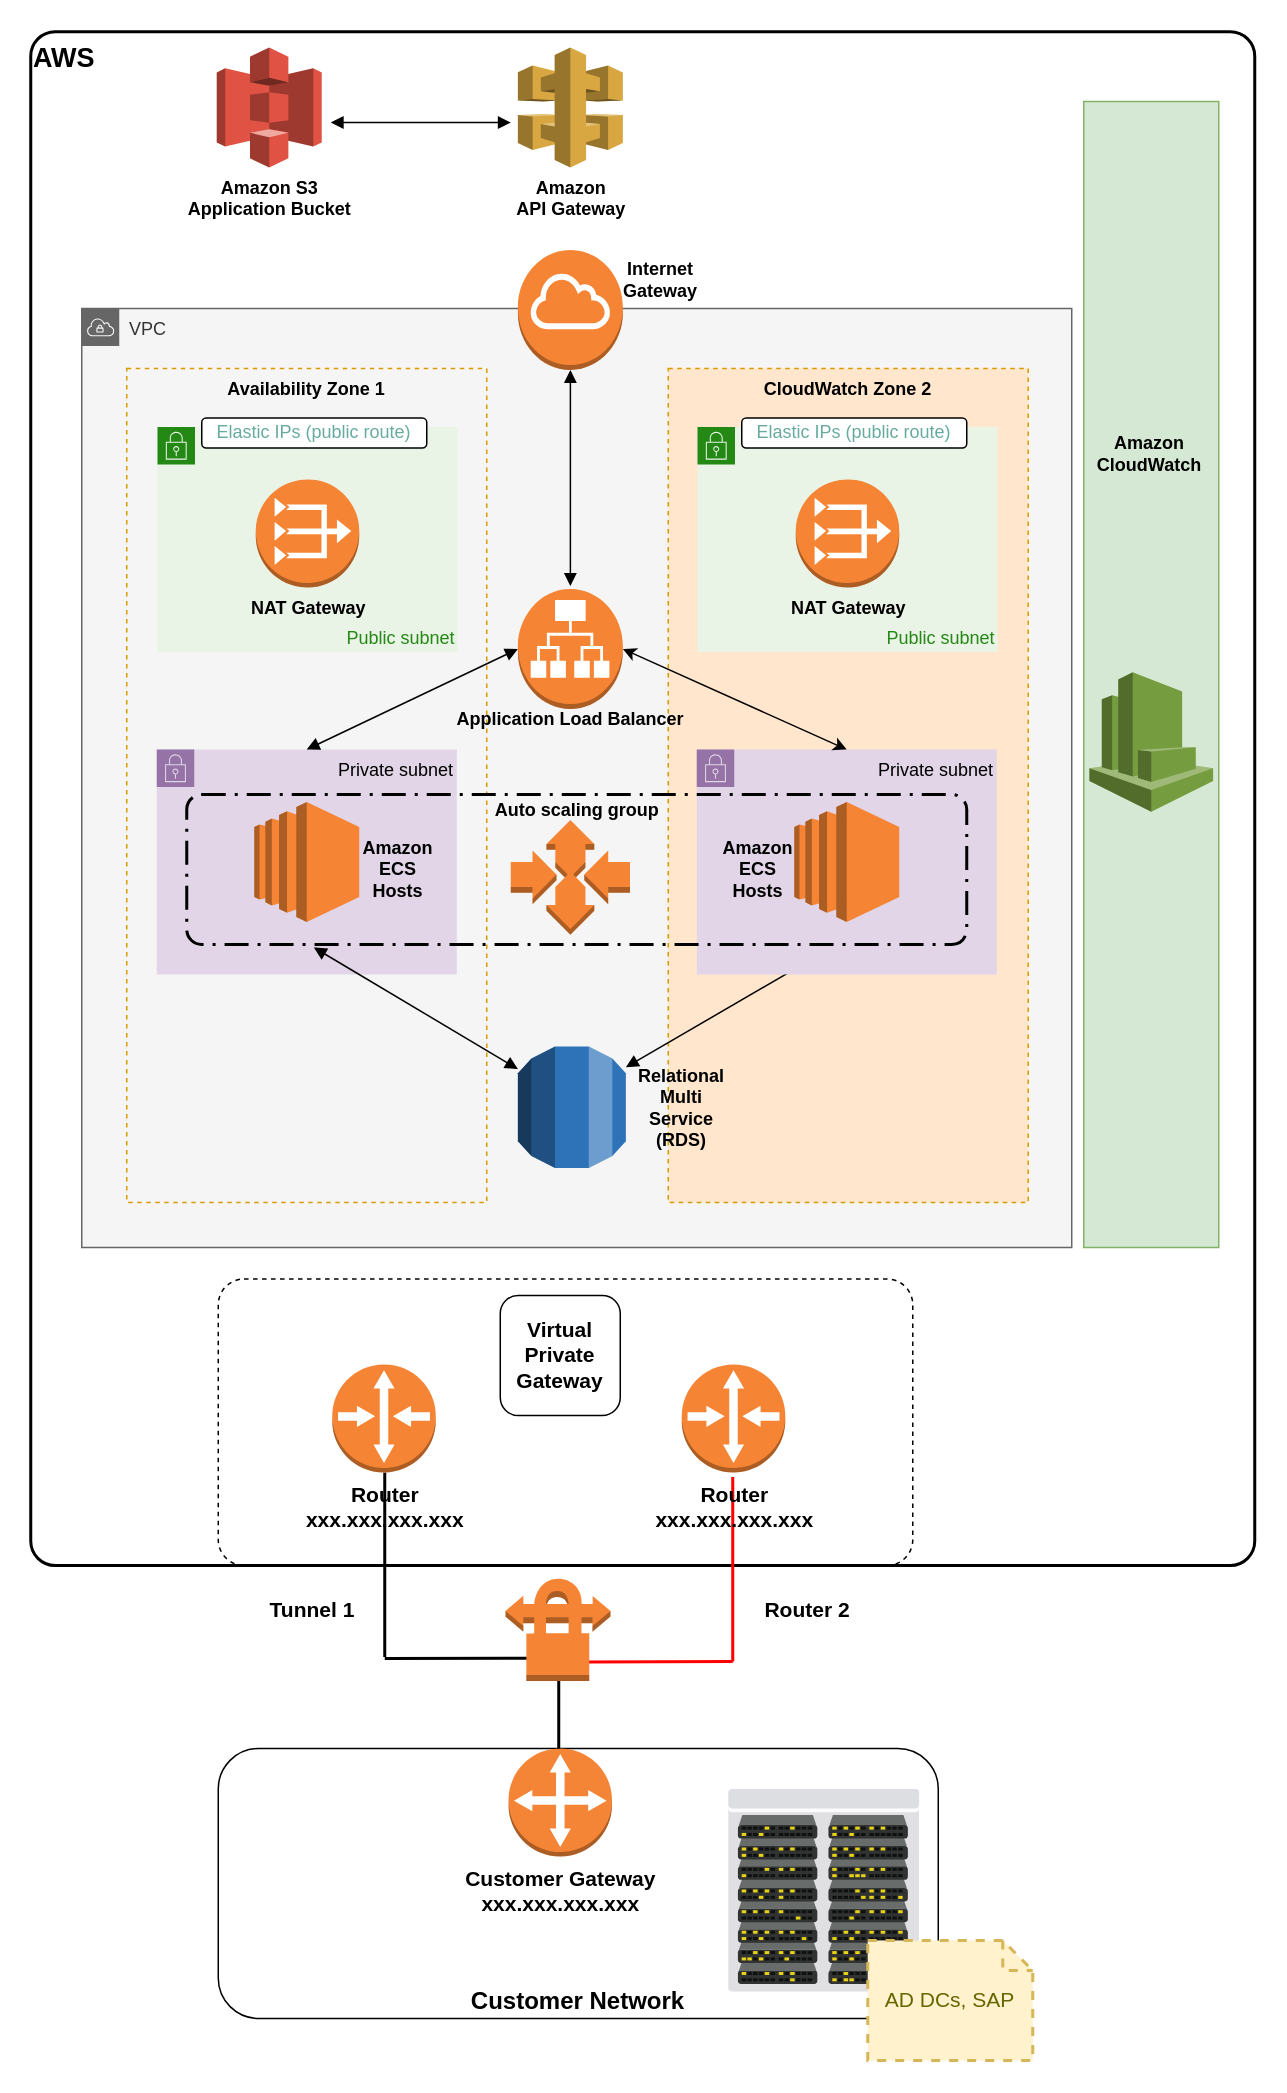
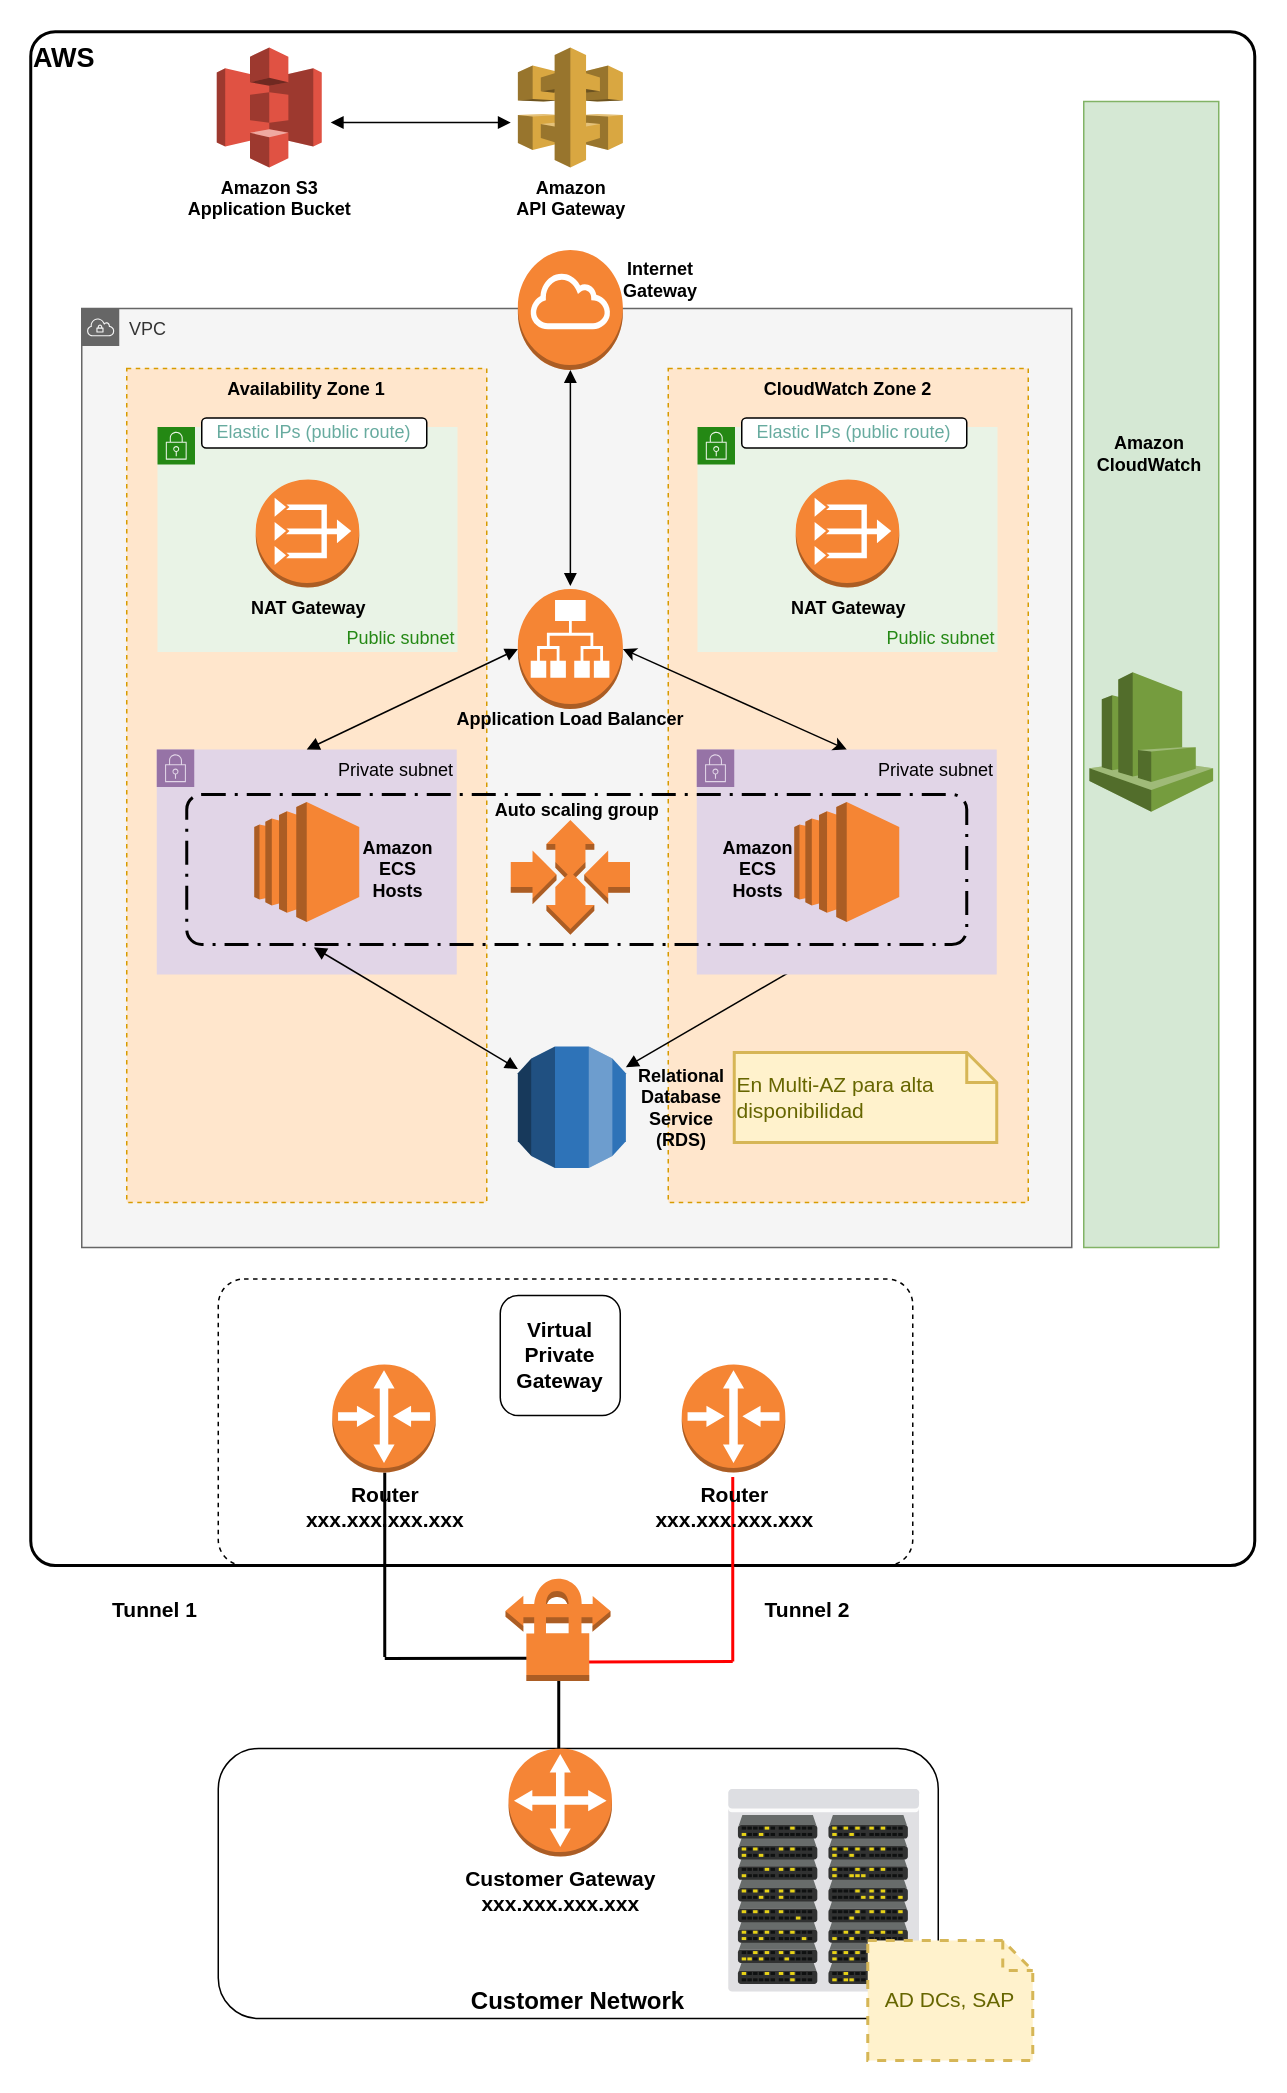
- <mxCell id="4" value="Availability Zone 1" style="fillColor=#f5f5f5;strokeColor=#d79b00;dashed=1;verticalAlign=top;fontStyle=1;" parent="1" vertex="1"><mxGeometry x="84" y="245" width="240" height="556" as="geometry" /></mxCell>
+ <mxCell id="4" value="Availability Zone 1" style="fillColor=#ffe6cc;strokeColor=#d79b00;dashed=1;verticalAlign=top;fontStyle=1;" parent="1" vertex="1"><mxGeometry x="84" y="245" width="240" height="556" as="geometry" /></mxCell>
+ <mxCell id="23" value="En Multi-AZ para alta disponibilidad" style="shape=note;strokeWidth=2;fontSize=14;size=20;whiteSpace=wrap;html=1;fillColor=#fff2cc;strokeColor=#d6b656;fontColor=#666600;align=left;" parent="1" vertex="1"><mxGeometry x="489" y="701" width="175" height="60" as="geometry" /></mxCell>
- <mxCell id="20" value="Relational Multi Service (RDS)" style="text;html=1;strokeColor=none;fillColor=none;align=center;verticalAlign=middle;whiteSpace=wrap;rounded=0;fontSize=12;fontColor=#000000;fontStyle=1" parent="1" vertex="1"><mxGeometry x="424" y="727.5" width="60" height="20" as="geometry" /></mxCell>
+ <mxCell id="20" value="Relational Database Service (RDS)" style="text;html=1;strokeColor=none;fillColor=none;align=center;verticalAlign=middle;whiteSpace=wrap;rounded=0;fontSize=12;fontColor=#000000;fontStyle=1" parent="1" vertex="1"><mxGeometry x="424" y="727.5" width="60" height="20" as="geometry" /></mxCell>
- <mxCell id="46" value="&lt;font style=&quot;font-size: 14px;&quot;&gt;Tunnel 1&lt;/font&gt;" style="text;html=1;strokeColor=none;fillColor=none;align=center;verticalAlign=middle;whiteSpace=wrap;rounded=0;fontSize=14;fontStyle=1" parent="1" vertex="1"><mxGeometry x="168.01" y="1063" width="80" height="20" as="geometry" /></mxCell>
+ <mxCell id="46" value="&lt;font style=&quot;font-size: 14px;&quot;&gt;Tunnel 1&lt;/font&gt;" style="text;html=1;strokeColor=none;fillColor=none;align=center;verticalAlign=middle;whiteSpace=wrap;rounded=0;fontSize=14;fontStyle=1" parent="1" vertex="1"><mxGeometry x="63.01" y="1063" width="80" height="20" as="geometry" /></mxCell>
- <mxCell id="47" value="&lt;font style=&quot;font-size: 14px&quot;&gt;Router 2&lt;/font&gt;" style="text;html=1;strokeColor=none;fillColor=none;align=center;verticalAlign=middle;whiteSpace=wrap;rounded=0;fontSize=14;fontStyle=1" parent="1" vertex="1"><mxGeometry x="498.01" y="1063" width="80" height="20" as="geometry" /></mxCell>
+ <mxCell id="47" value="&lt;font style=&quot;font-size: 14px&quot;&gt;Tunnel 2&lt;/font&gt;" style="text;html=1;strokeColor=none;fillColor=none;align=center;verticalAlign=middle;whiteSpace=wrap;rounded=0;fontSize=14;fontStyle=1" parent="1" vertex="1"><mxGeometry x="498.01" y="1063" width="80" height="20" as="geometry" /></mxCell>
